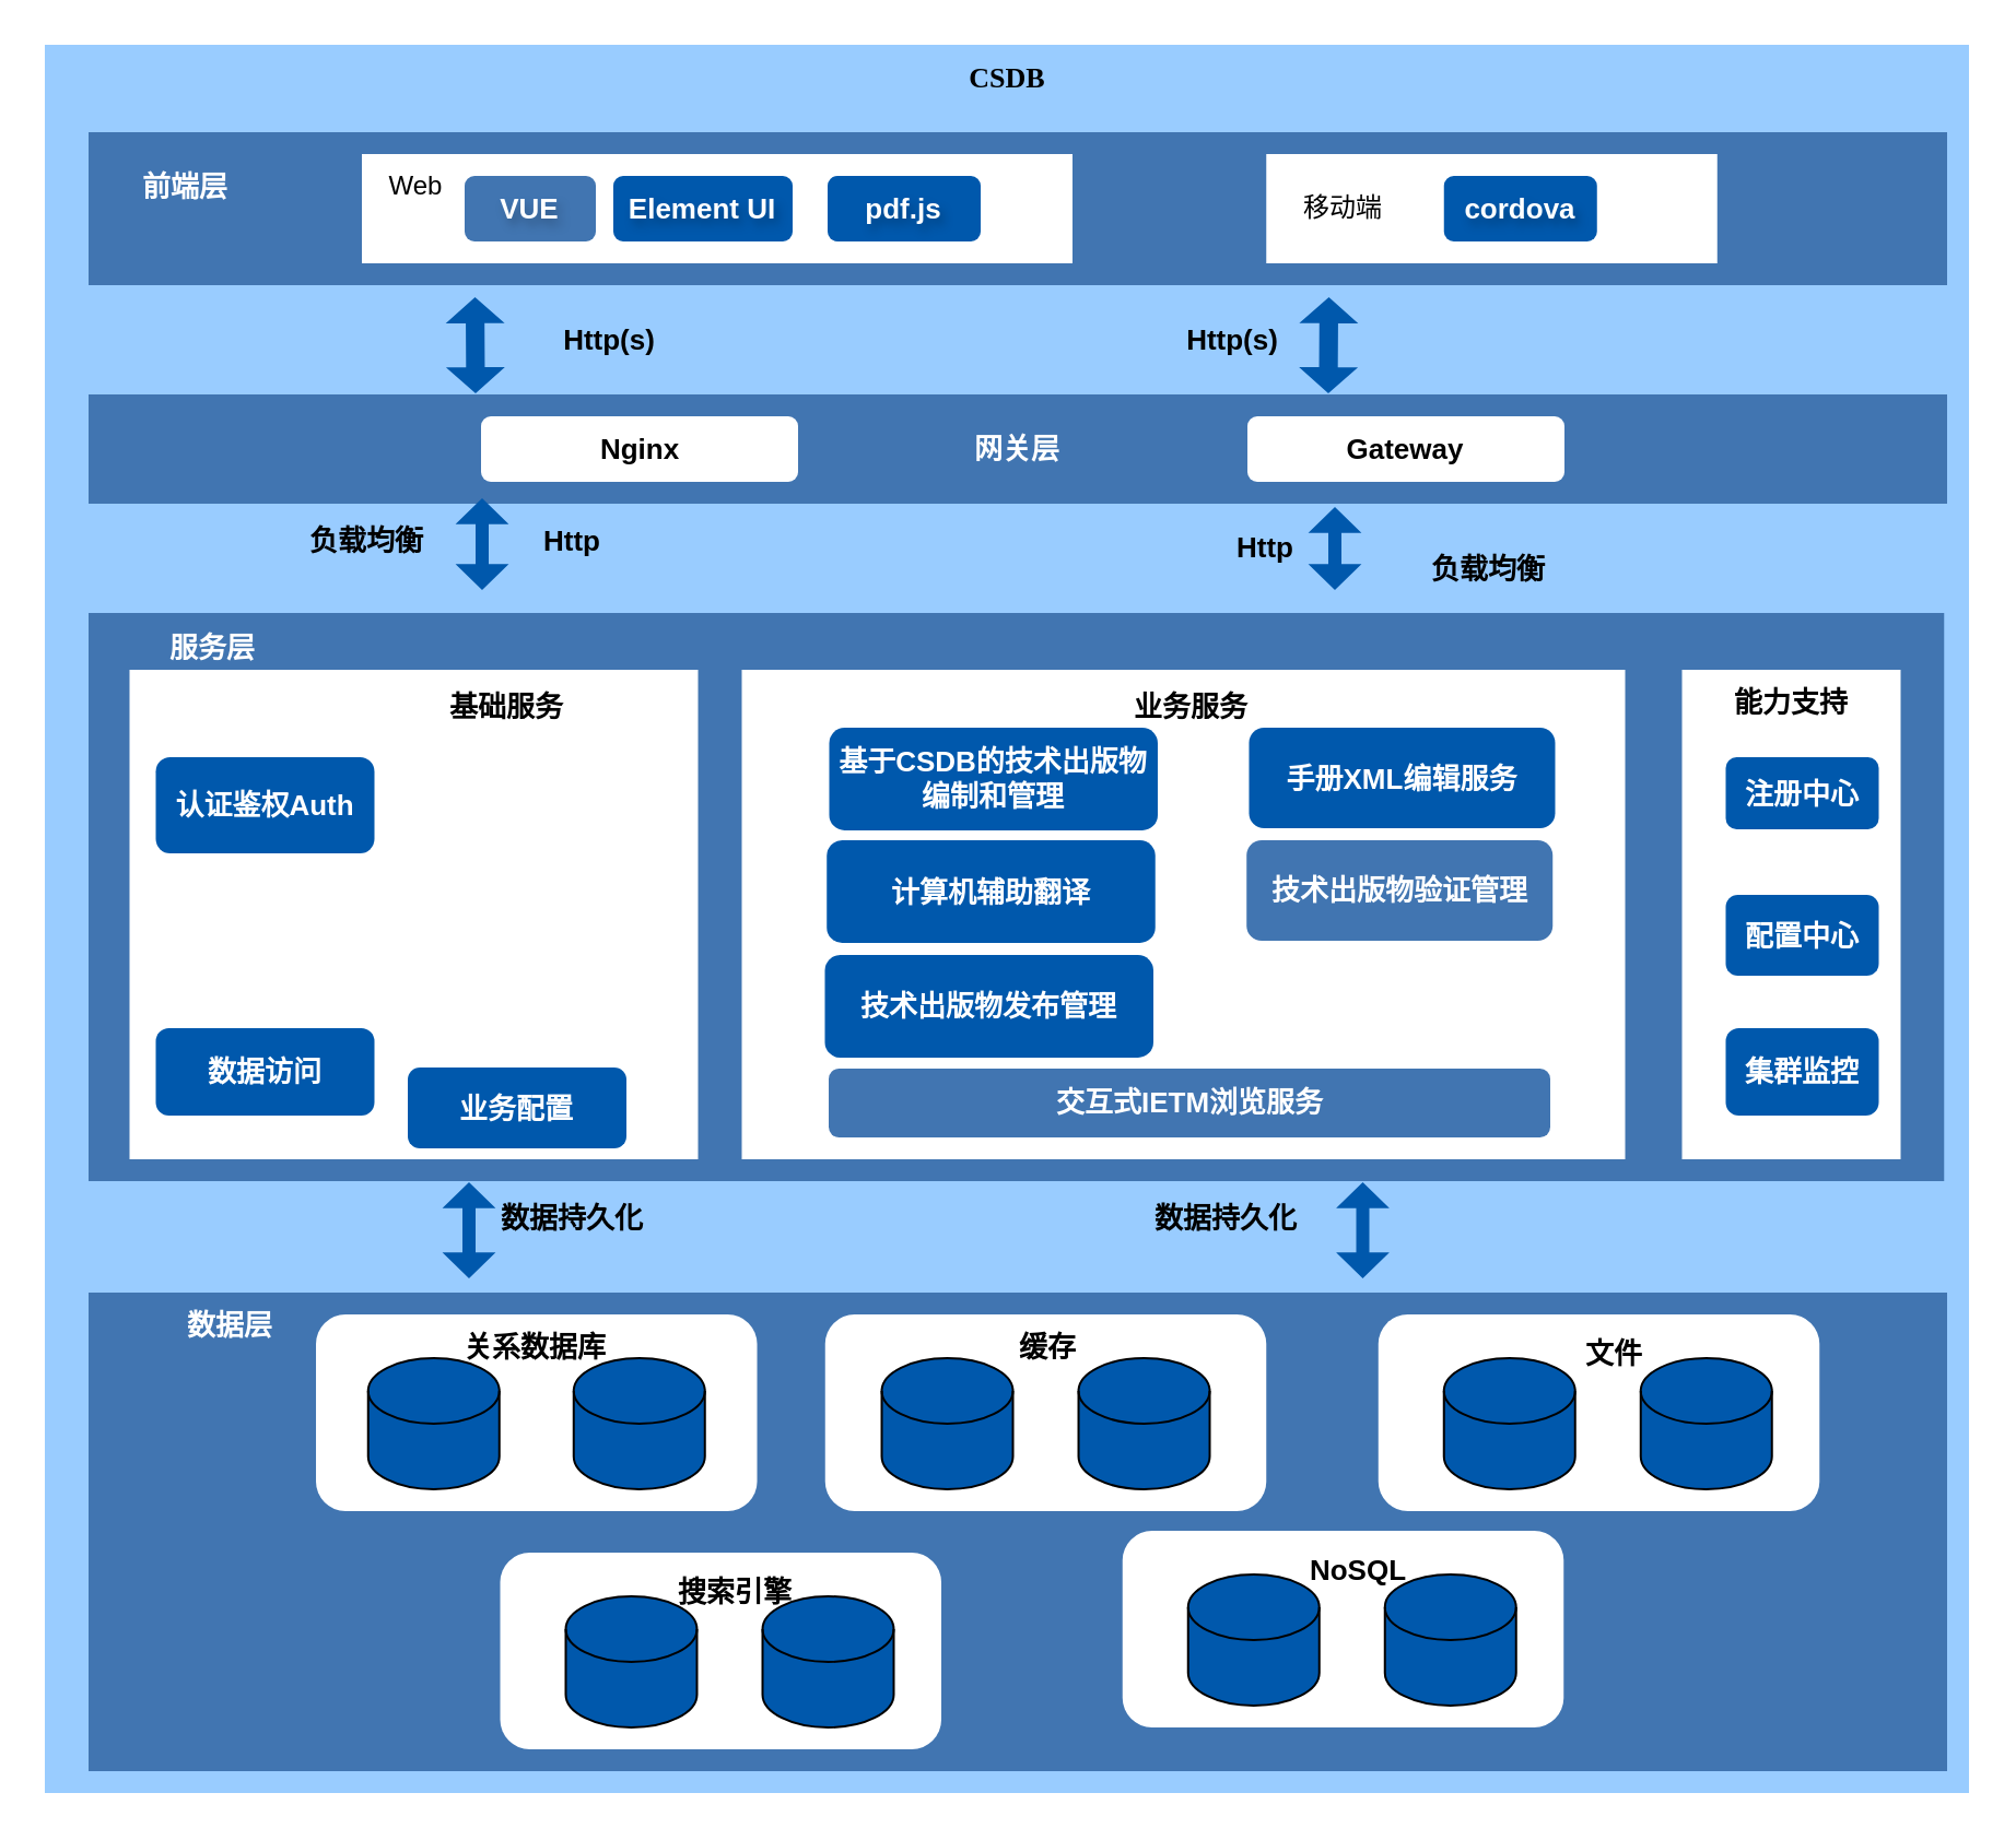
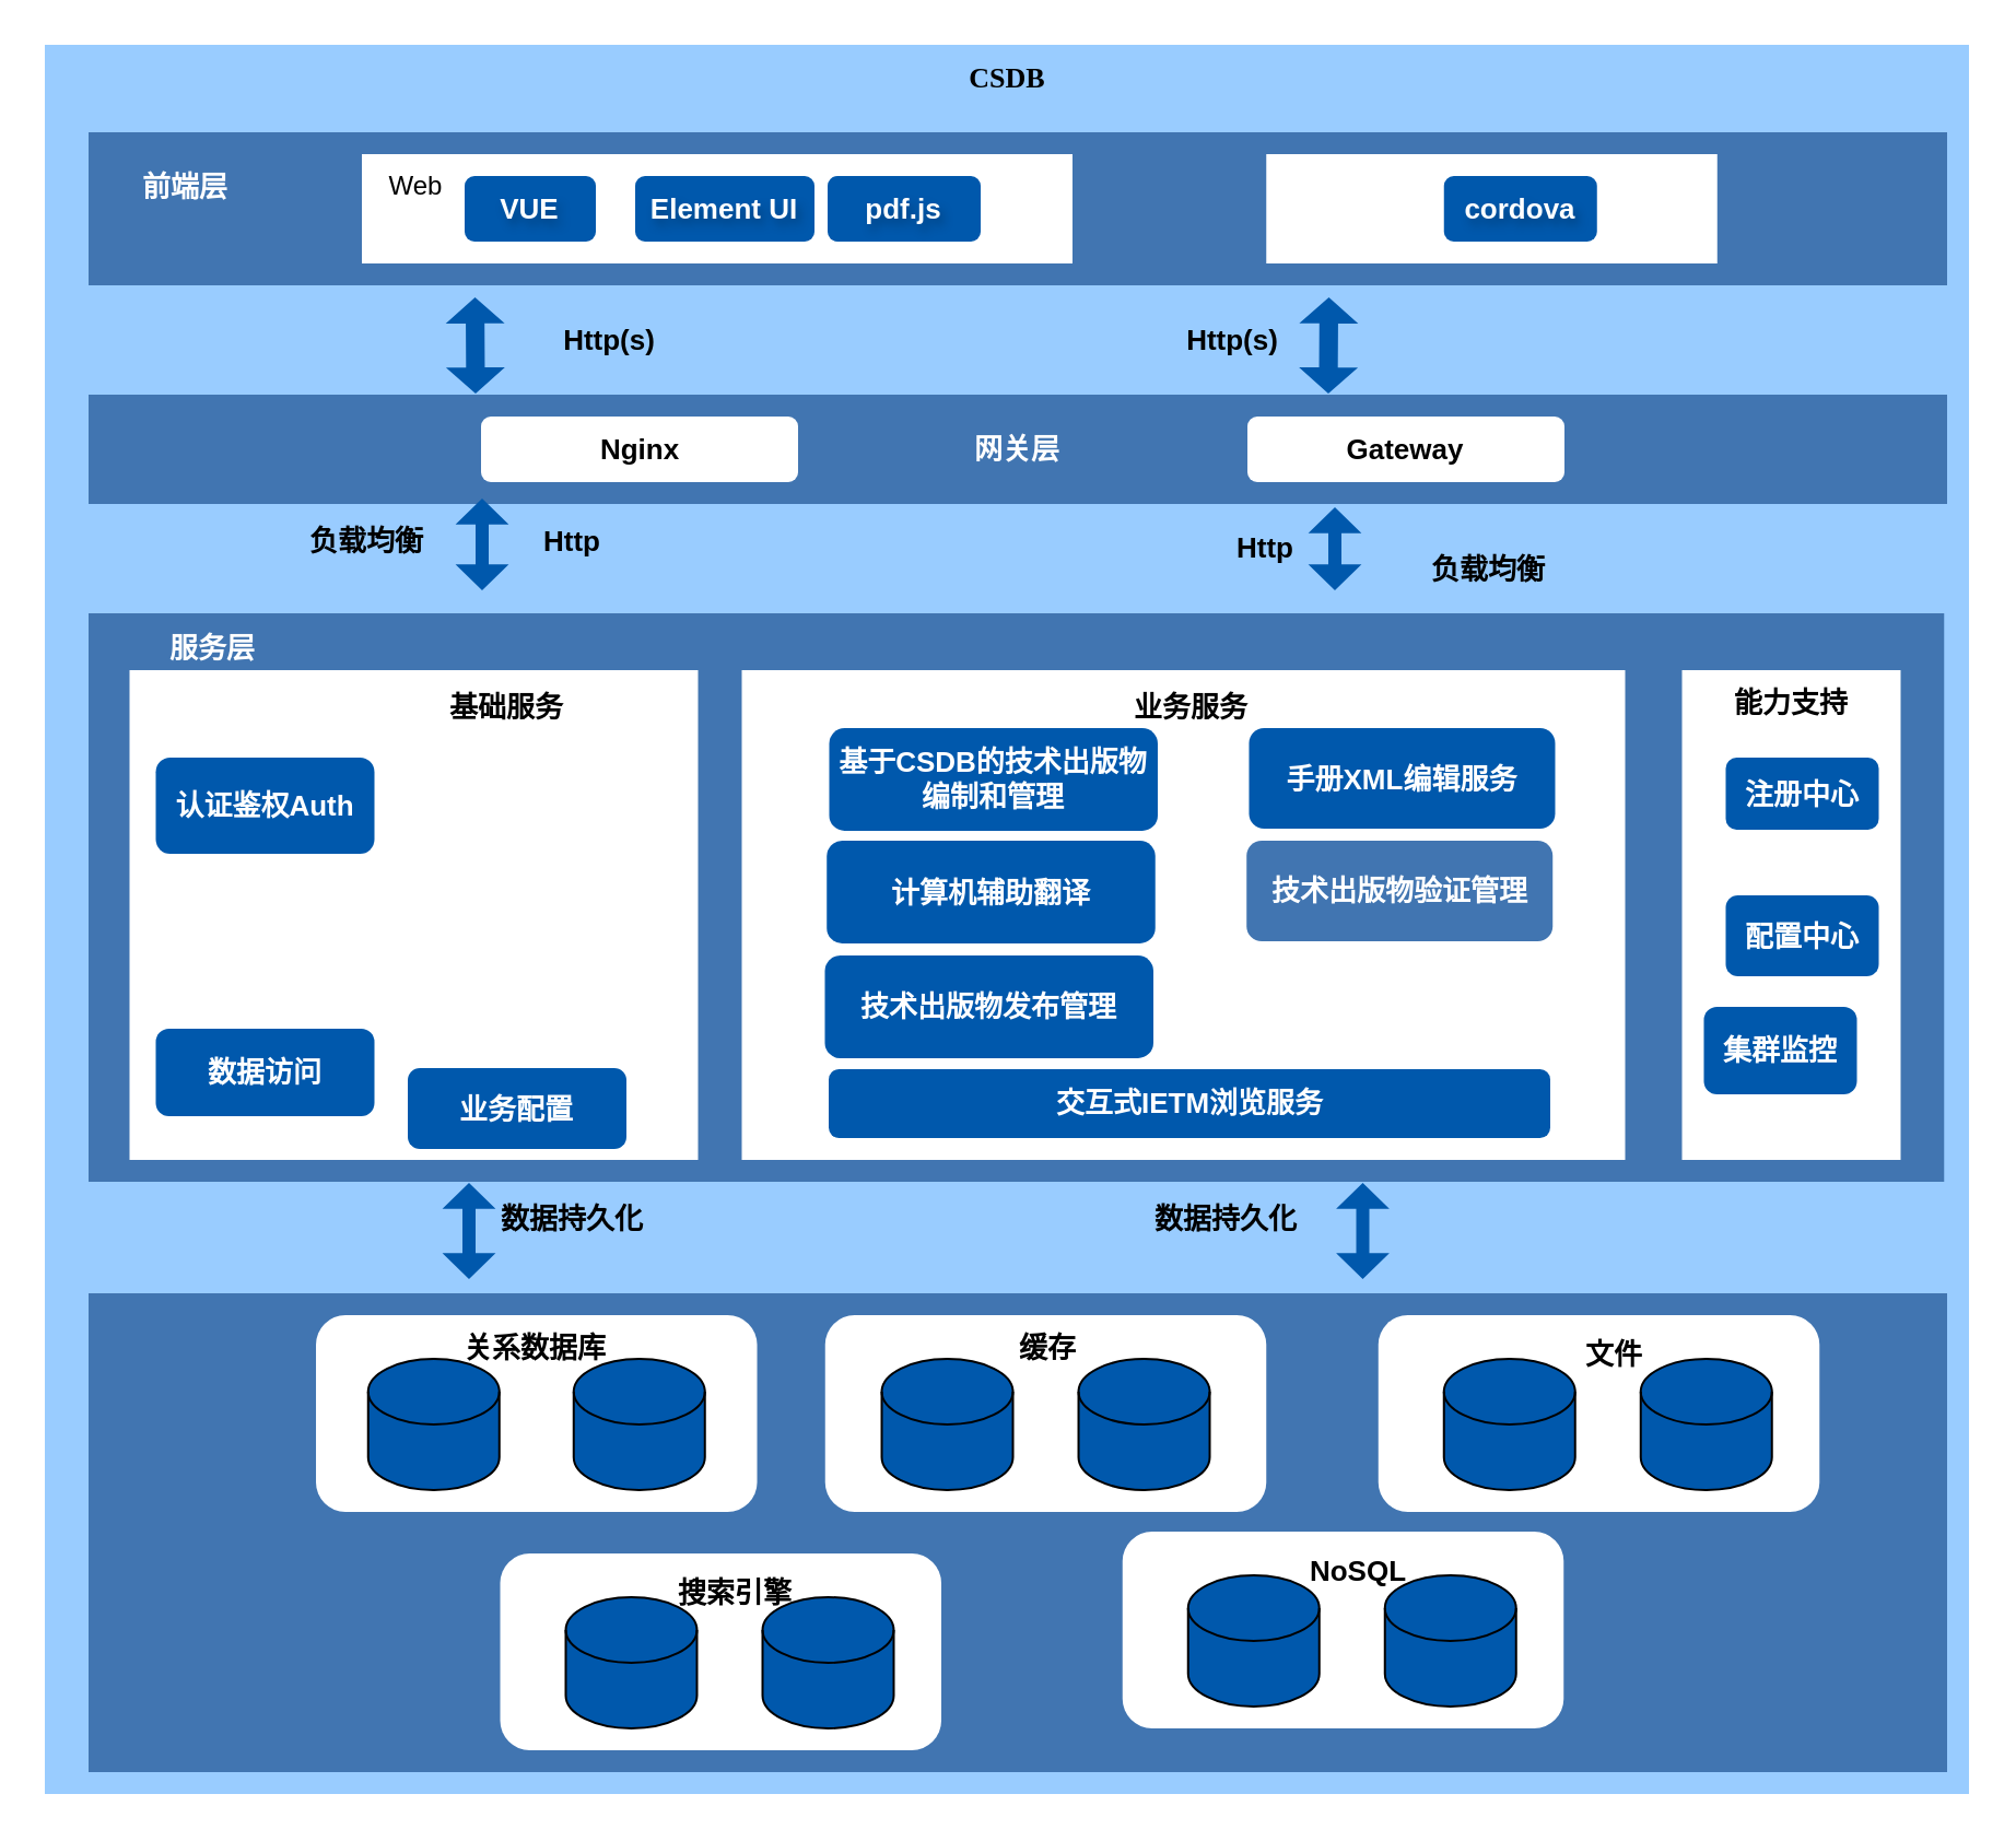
- <mxCell id="27" value="VUE" style="rounded=1;whiteSpace=wrap;html=1;fontStyle=1;fontSize=13;strokeColor=none;fillColor=#4175b1;textShadow=1;fontColor=#FFFFFF;" vertex="1" parent="1"><mxGeometry x="212" y="80" width="60" height="30" as="geometry" /></mxCell>
+ <mxCell id="27" value="VUE" style="rounded=1;whiteSpace=wrap;html=1;fontStyle=1;fontSize=13;strokeColor=none;fillColor=#0058AC;textShadow=1;fontColor=#FFFFFF;" vertex="1" parent="1"><mxGeometry x="212" y="80" width="60" height="30" as="geometry" /></mxCell>
- <mxCell id="28" value="Element UI" style="rounded=1;whiteSpace=wrap;html=1;fontStyle=1;fontSize=13;strokeColor=none;fillColor=#0058AC;textShadow=1;fontColor=#FFFFFF;" vertex="1" parent="1"><mxGeometry x="280" y="80" width="82" height="30" as="geometry" /></mxCell>
+ <mxCell id="28" value="Element UI" style="rounded=1;whiteSpace=wrap;html=1;fontStyle=1;fontSize=13;strokeColor=none;fillColor=#0058AC;textShadow=1;fontColor=#FFFFFF;" vertex="1" parent="1"><mxGeometry x="290" y="80" width="82" height="30" as="geometry" /></mxCell>
- <mxCell id="60" value="移动端" style="text;html=1;whiteSpace=wrap;strokeColor=none;fillColor=none;align=center;verticalAlign=middle;rounded=0;" vertex="1" parent="1"><mxGeometry x="583.75" y="80" width="60" height="30" as="geometry" /></mxCell>
- <mxCell id="10" value="集群监控" style="rounded=1;whiteSpace=wrap;html=1;fontStyle=1;fontSize=13;strokeColor=none;fillColor=#0058AC;fontColor=#FFFFFF;" vertex="1" parent="1"><mxGeometry x="788.75" y="470" width="70" height="40" as="geometry" /></mxCell>
+ <mxCell id="10" value="集群监控" style="rounded=1;whiteSpace=wrap;html=1;fontStyle=1;fontSize=13;strokeColor=none;fillColor=#0058AC;fontColor=#FFFFFF;" vertex="1" parent="1"><mxGeometry x="778.75" y="460" width="70" height="40" as="geometry" /></mxCell>
- <mxCell id="65" value="交互式IETM浏览服务" style="rounded=1;whiteSpace=wrap;html=1;fontStyle=1;fontSize=13;strokeColor=none;fillColor=#4175b1;fontColor=#FFFFFF;" vertex="1" parent="1"><mxGeometry x="378.5" y="488.5" width="330" height="31.5" as="geometry" /></mxCell>
+ <mxCell id="65" value="交互式IETM浏览服务" style="rounded=1;whiteSpace=wrap;html=1;fontStyle=1;fontSize=13;strokeColor=none;fillColor=#0058AC;fontColor=#FFFFFF;" vertex="1" parent="1"><mxGeometry x="378.5" y="488.5" width="330" height="31.5" as="geometry" /></mxCell>
- <mxCell id="11" value="数据层" style="text;html=1;align=center;verticalAlign=middle;whiteSpace=wrap;rounded=0;fontStyle=1;fontSize=13;strokeColor=none;fontColor=#FFFFFF;" vertex="1" parent="1"><mxGeometry x="74.63" y="591" width="60" height="30" as="geometry" /></mxCell>
